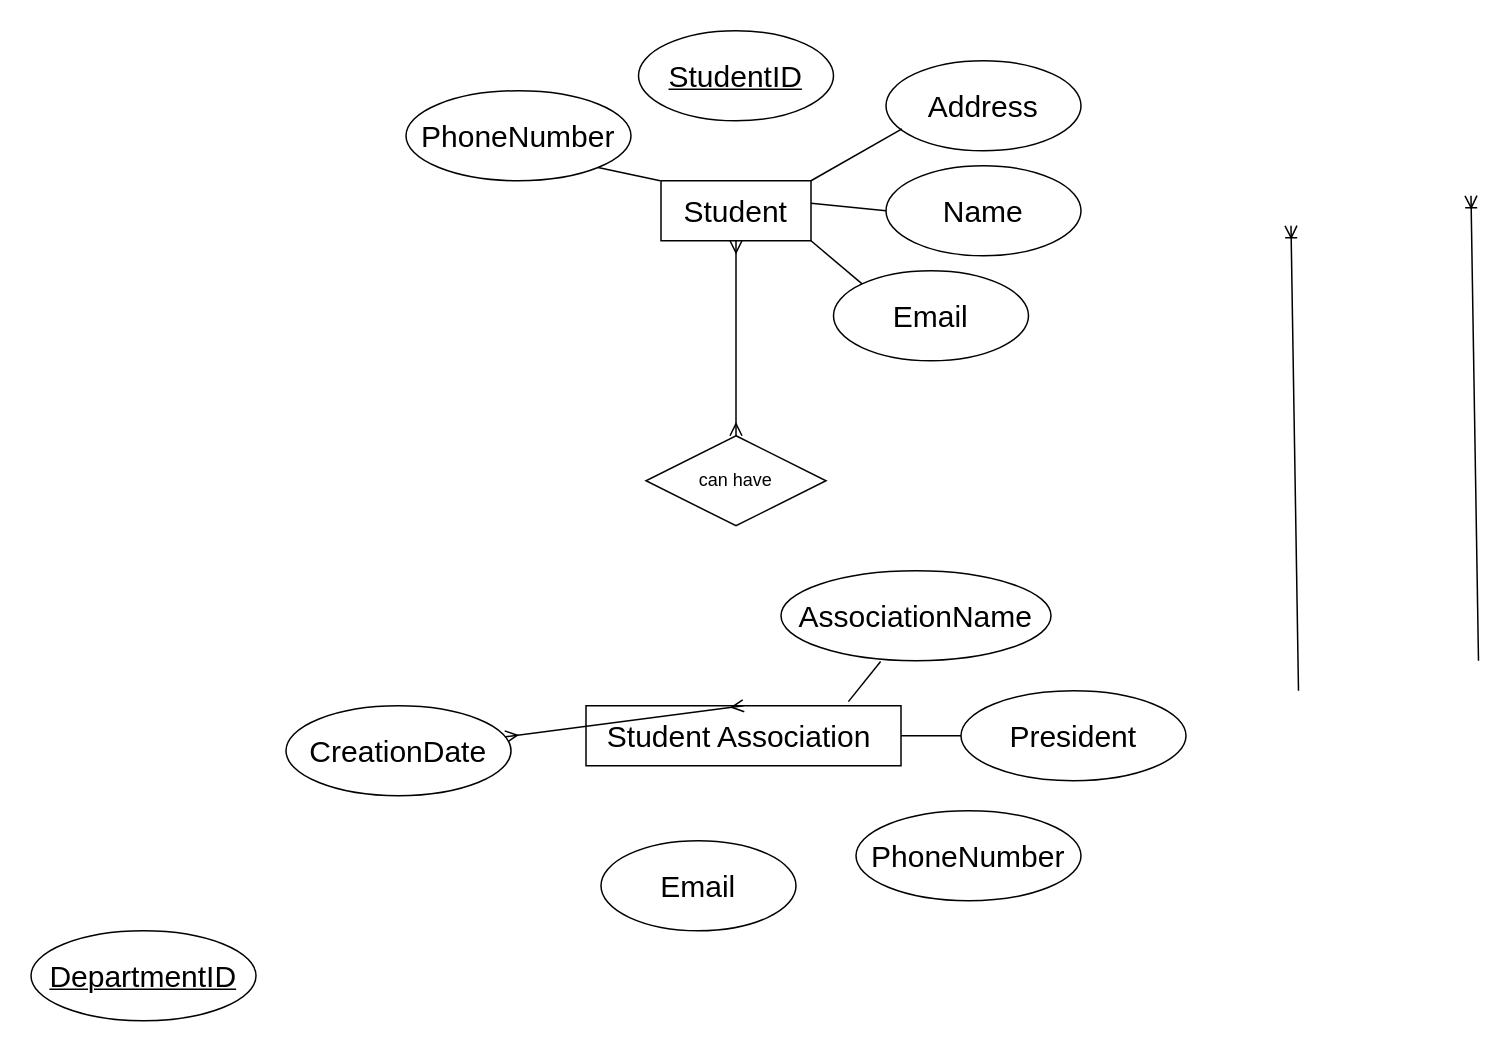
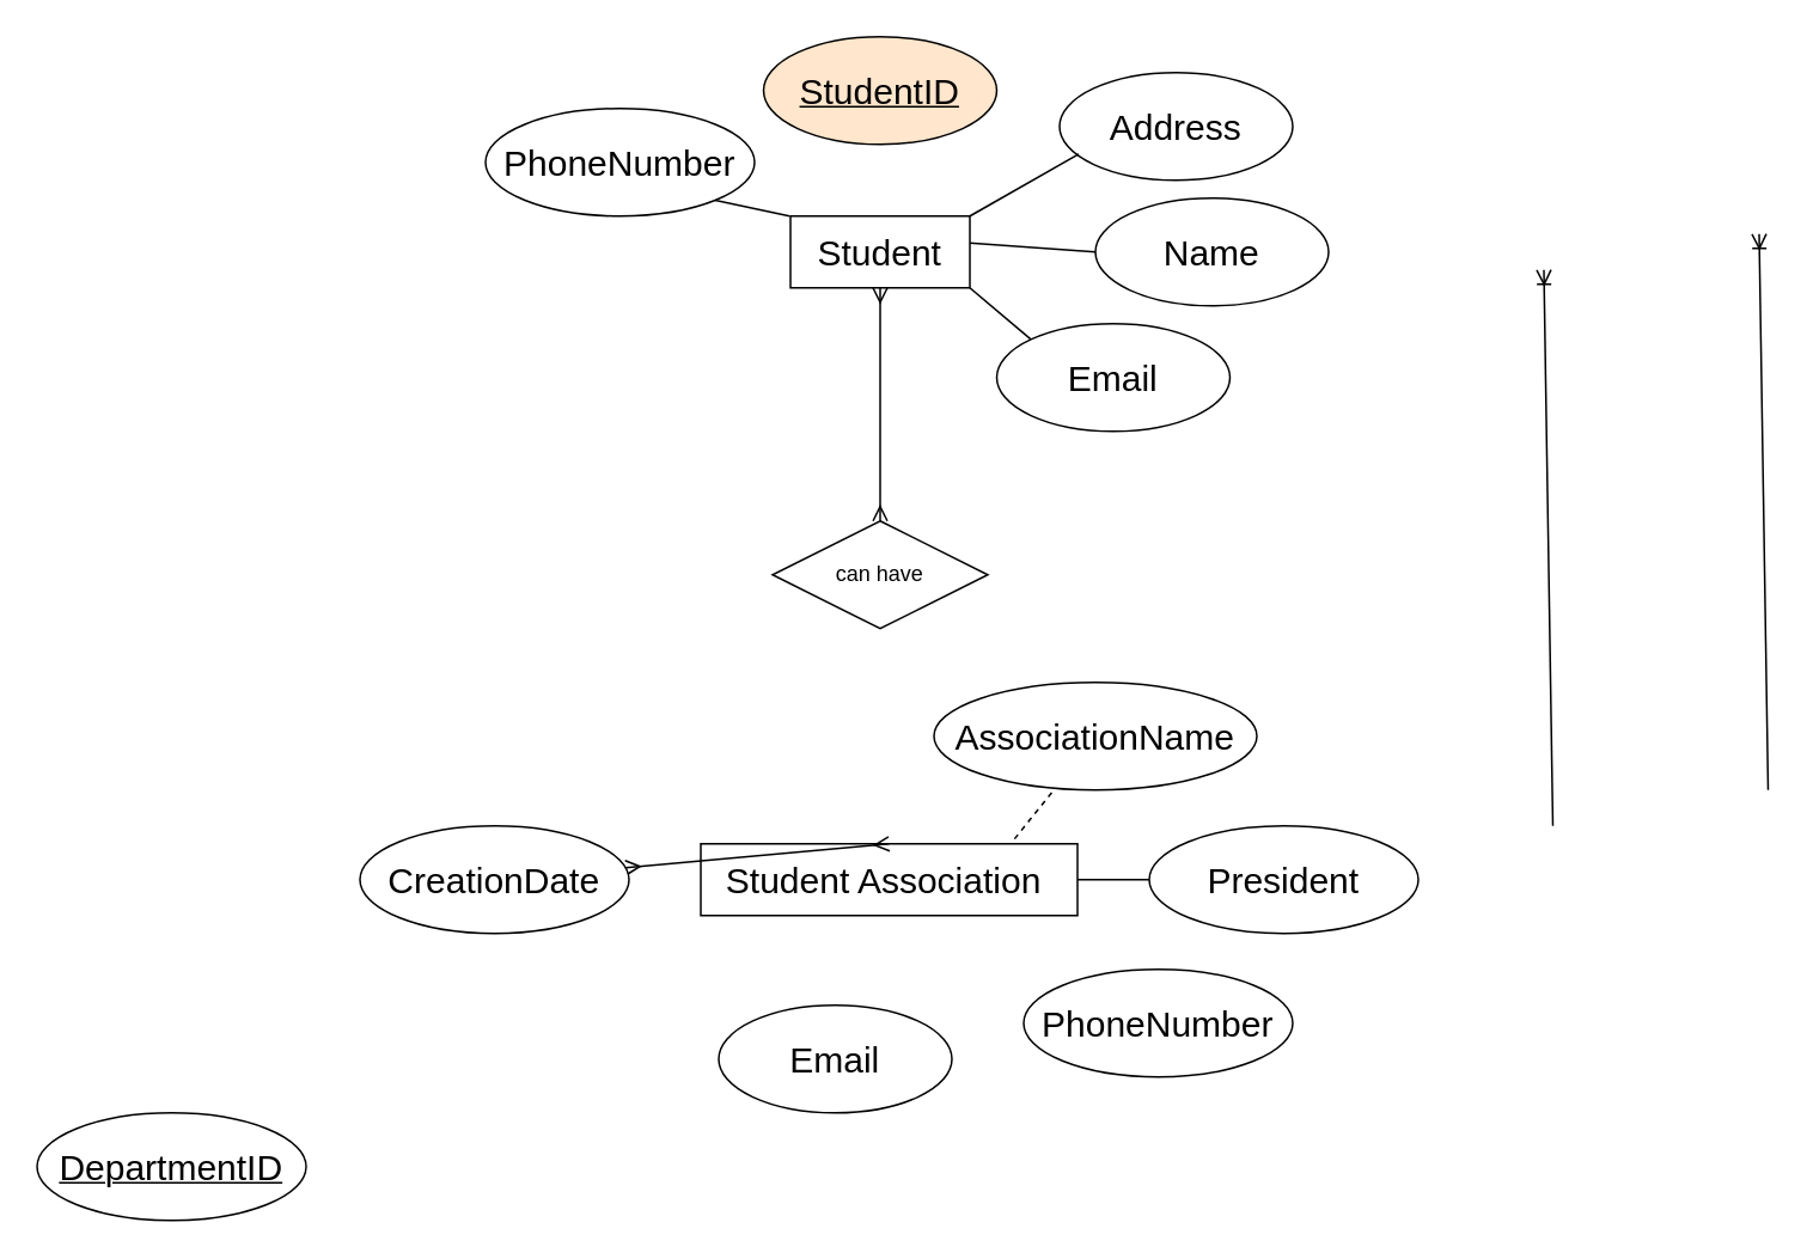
- <mxCell id="4" value="&lt;font style=&quot;font-size: 20px;&quot;&gt;StudentID&lt;/font&gt;" style="ellipse;whiteSpace=wrap;html=1;align=center;fontStyle=4;" vertex="1" parent="1"><mxGeometry x="425" y="20" width="130" height="60" as="geometry" /></mxCell>
+ <mxCell id="4" value="&lt;font style=&quot;font-size: 20px;&quot;&gt;StudentID&lt;/font&gt;" style="ellipse;whiteSpace=wrap;html=1;align=center;fontStyle=4;fillColor=#ffe6cc;" vertex="1" parent="1"><mxGeometry x="425" y="20" width="130" height="60" as="geometry" /></mxCell>
- <mxCell id="3" value="&lt;font style=&quot;font-size: 20px;&quot;&gt;Name&lt;/font&gt;" style="ellipse;whiteSpace=wrap;html=1;align=center;" vertex="1" parent="1"><mxGeometry x="590" y="110" width="130" height="60" as="geometry" /></mxCell>
+ <mxCell id="3" value="&lt;font style=&quot;font-size: 20px;&quot;&gt;Name&lt;/font&gt;" style="ellipse;whiteSpace=wrap;html=1;align=center;" vertex="1" parent="1"><mxGeometry x="610" y="110" width="130" height="60" as="geometry" /></mxCell>
- <mxCell id="24" value="" style="endArrow=none;html=1;rounded=0;entryX=0.369;entryY=1.009;entryDx=0;entryDy=0;entryPerimeter=0;exitX=0.833;exitY=-0.069;exitDx=0;exitDy=0;exitPerimeter=0;" edge="1" parent="1" source="13" target="23"><mxGeometry width="50" height="50" relative="1" as="geometry"><mxPoint x="590" y="469" as="sourcePoint" /><mxPoint x="548.5" y="460" as="targetPoint" /></mxGeometry></mxCell>
+ <mxCell id="24" value="" style="endArrow=none;html=1;rounded=0;entryX=0.369;entryY=1.009;entryDx=0;entryDy=0;entryPerimeter=0;exitX=0.833;exitY=-0.069;exitDx=0;exitDy=0;exitPerimeter=0;dashed=1;" edge="1" parent="1" source="13" target="23"><mxGeometry width="50" height="50" relative="1" as="geometry"><mxPoint x="590" y="469" as="sourcePoint" /><mxPoint x="548.5" y="460" as="targetPoint" /></mxGeometry></mxCell>
- <mxCell id="22" value="&lt;font style=&quot;font-size: 20px;&quot;&gt;CreationDate&lt;/font&gt;" style="ellipse;whiteSpace=wrap;html=1;align=center;" vertex="1" parent="1"><mxGeometry x="190" y="470" width="150" height="60" as="geometry" /></mxCell>
+ <mxCell id="22" value="&lt;font style=&quot;font-size: 20px;&quot;&gt;CreationDate&lt;/font&gt;" style="ellipse;whiteSpace=wrap;html=1;align=center;" vertex="1" parent="1"><mxGeometry x="200" y="460" width="150" height="60" as="geometry" /></mxCell>
